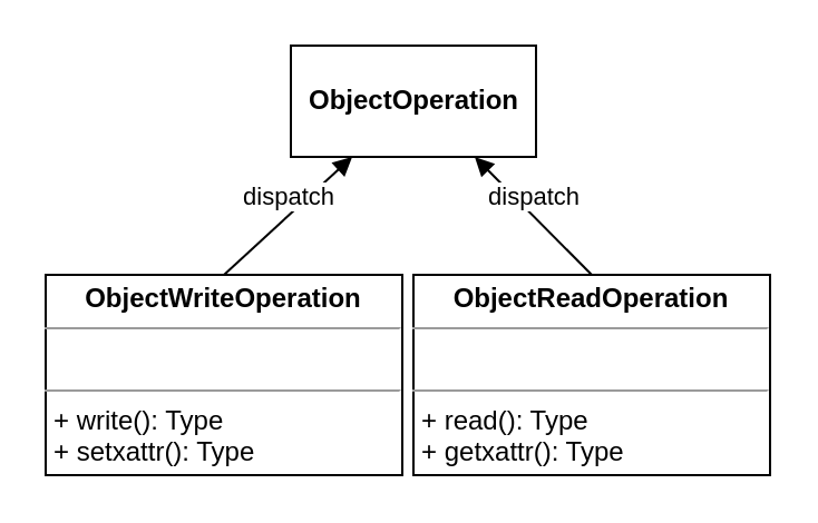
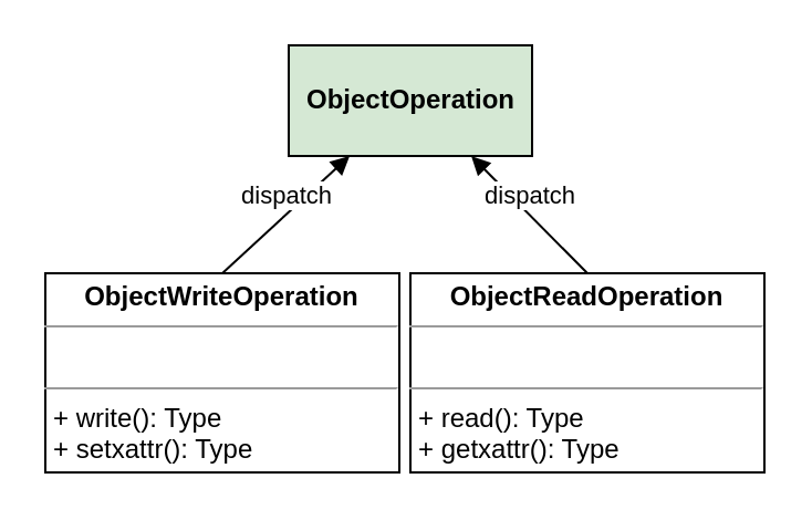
- <mxCell id="2" value="ObjectOperation" style="html=1;fontStyle=1" vertex="1" parent="1"><mxGeometry x="130" y="20" width="110" height="50" as="geometry" /></mxCell>
+ <mxCell id="2" value="ObjectOperation" style="html=1;fontStyle=1;fillColor=#d5e8d4;" vertex="1" parent="1"><mxGeometry x="130" y="20" width="110" height="50" as="geometry" /></mxCell>
